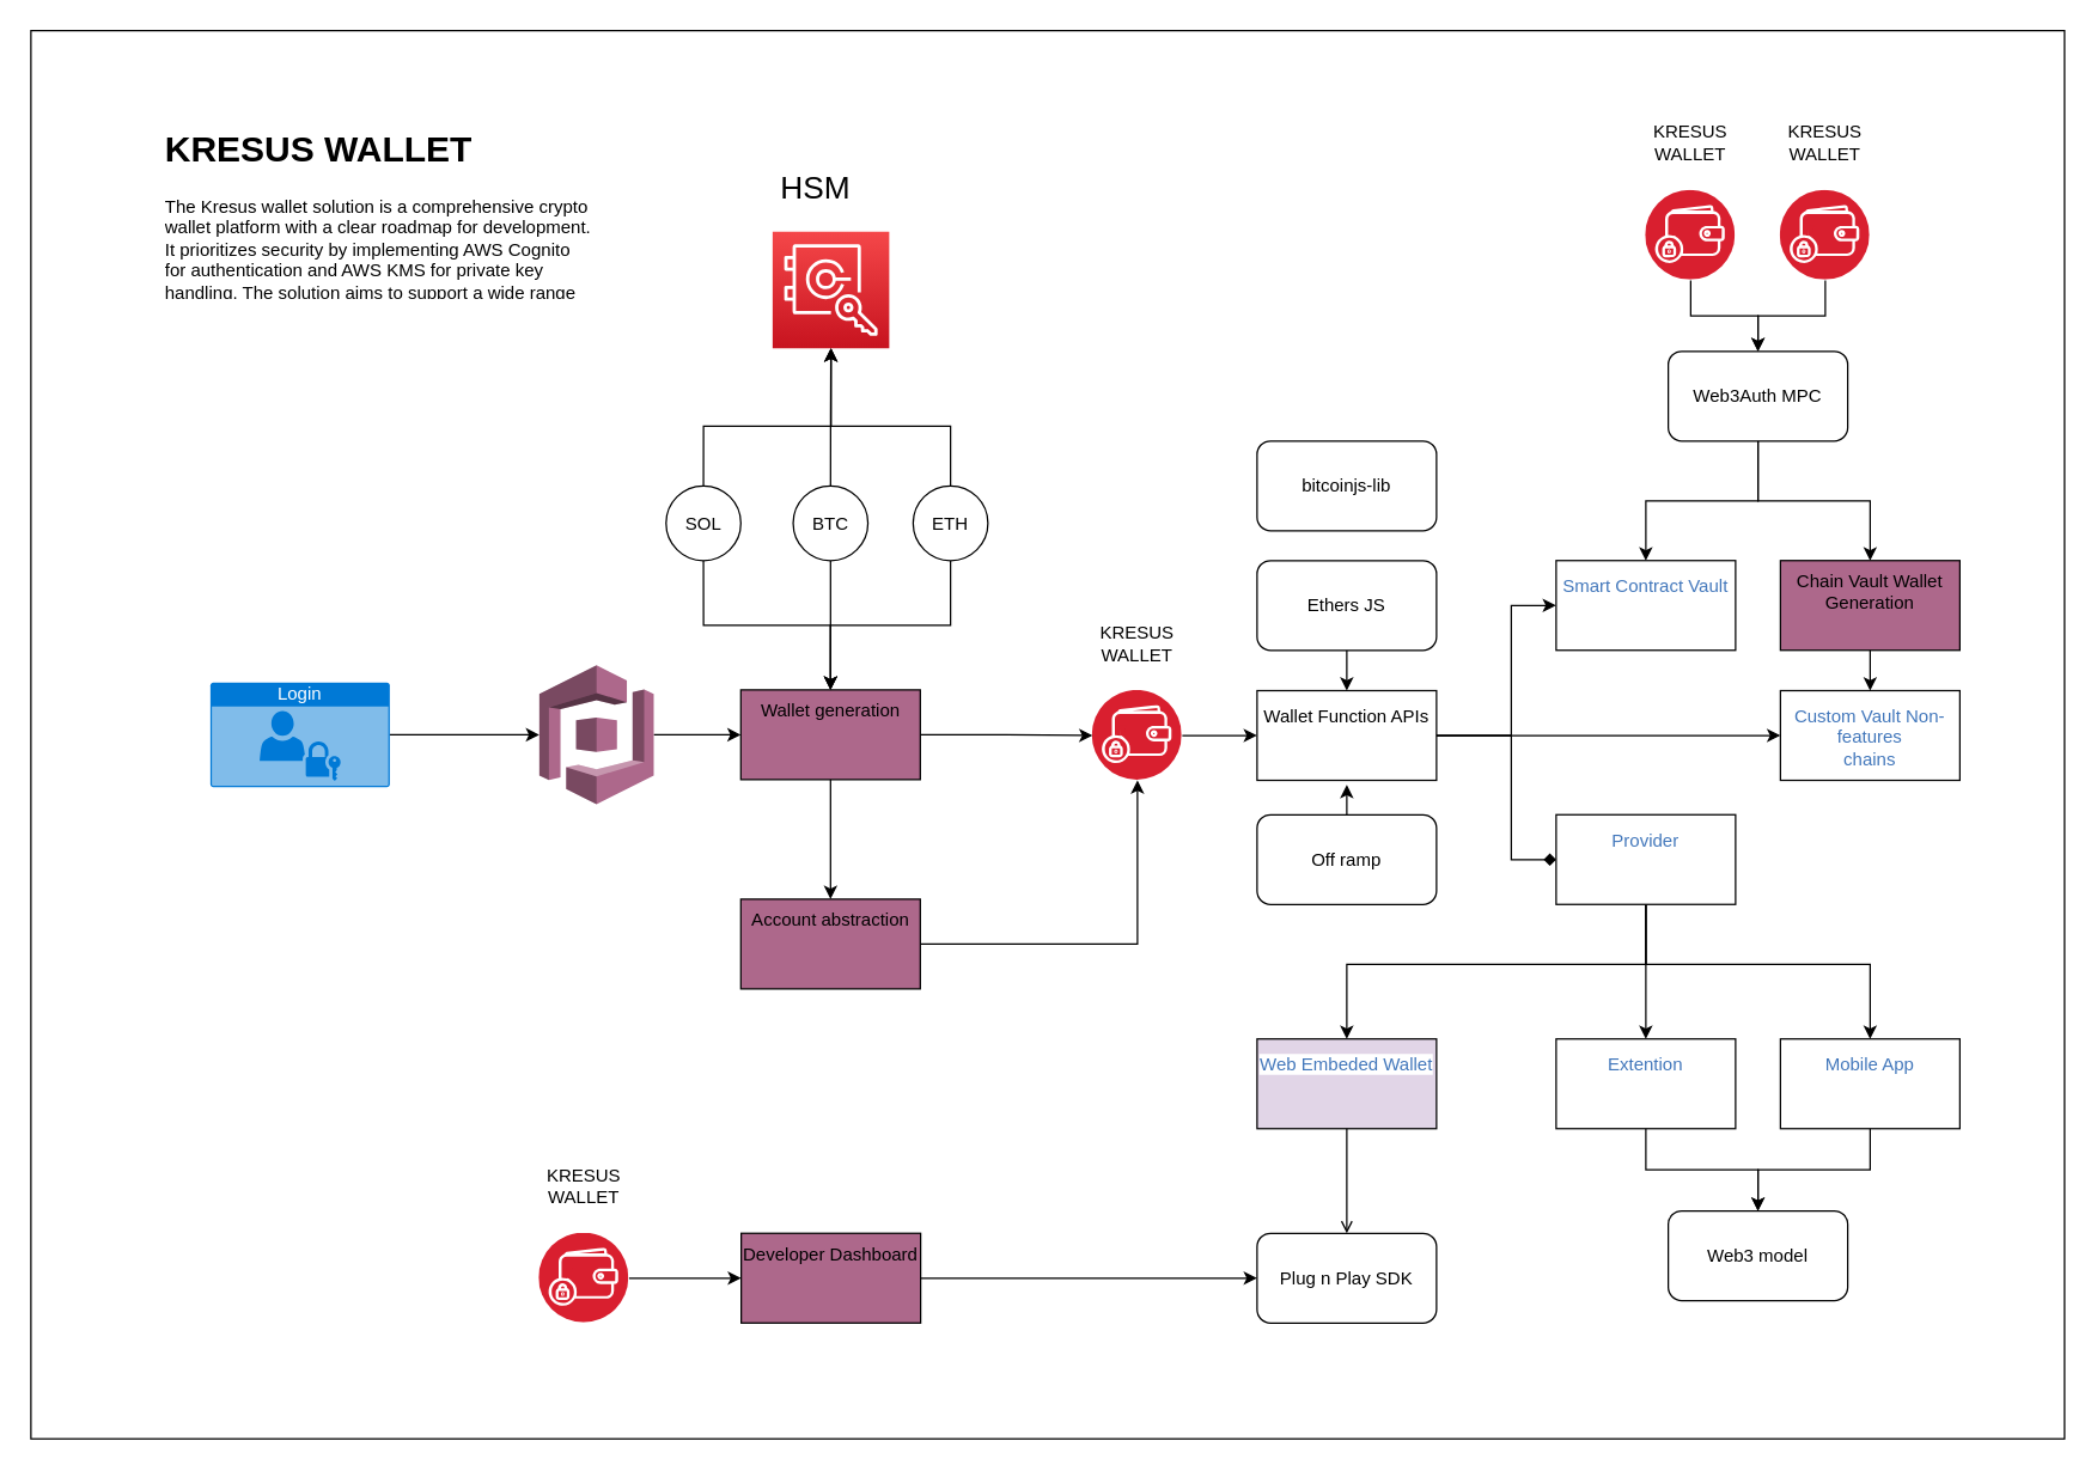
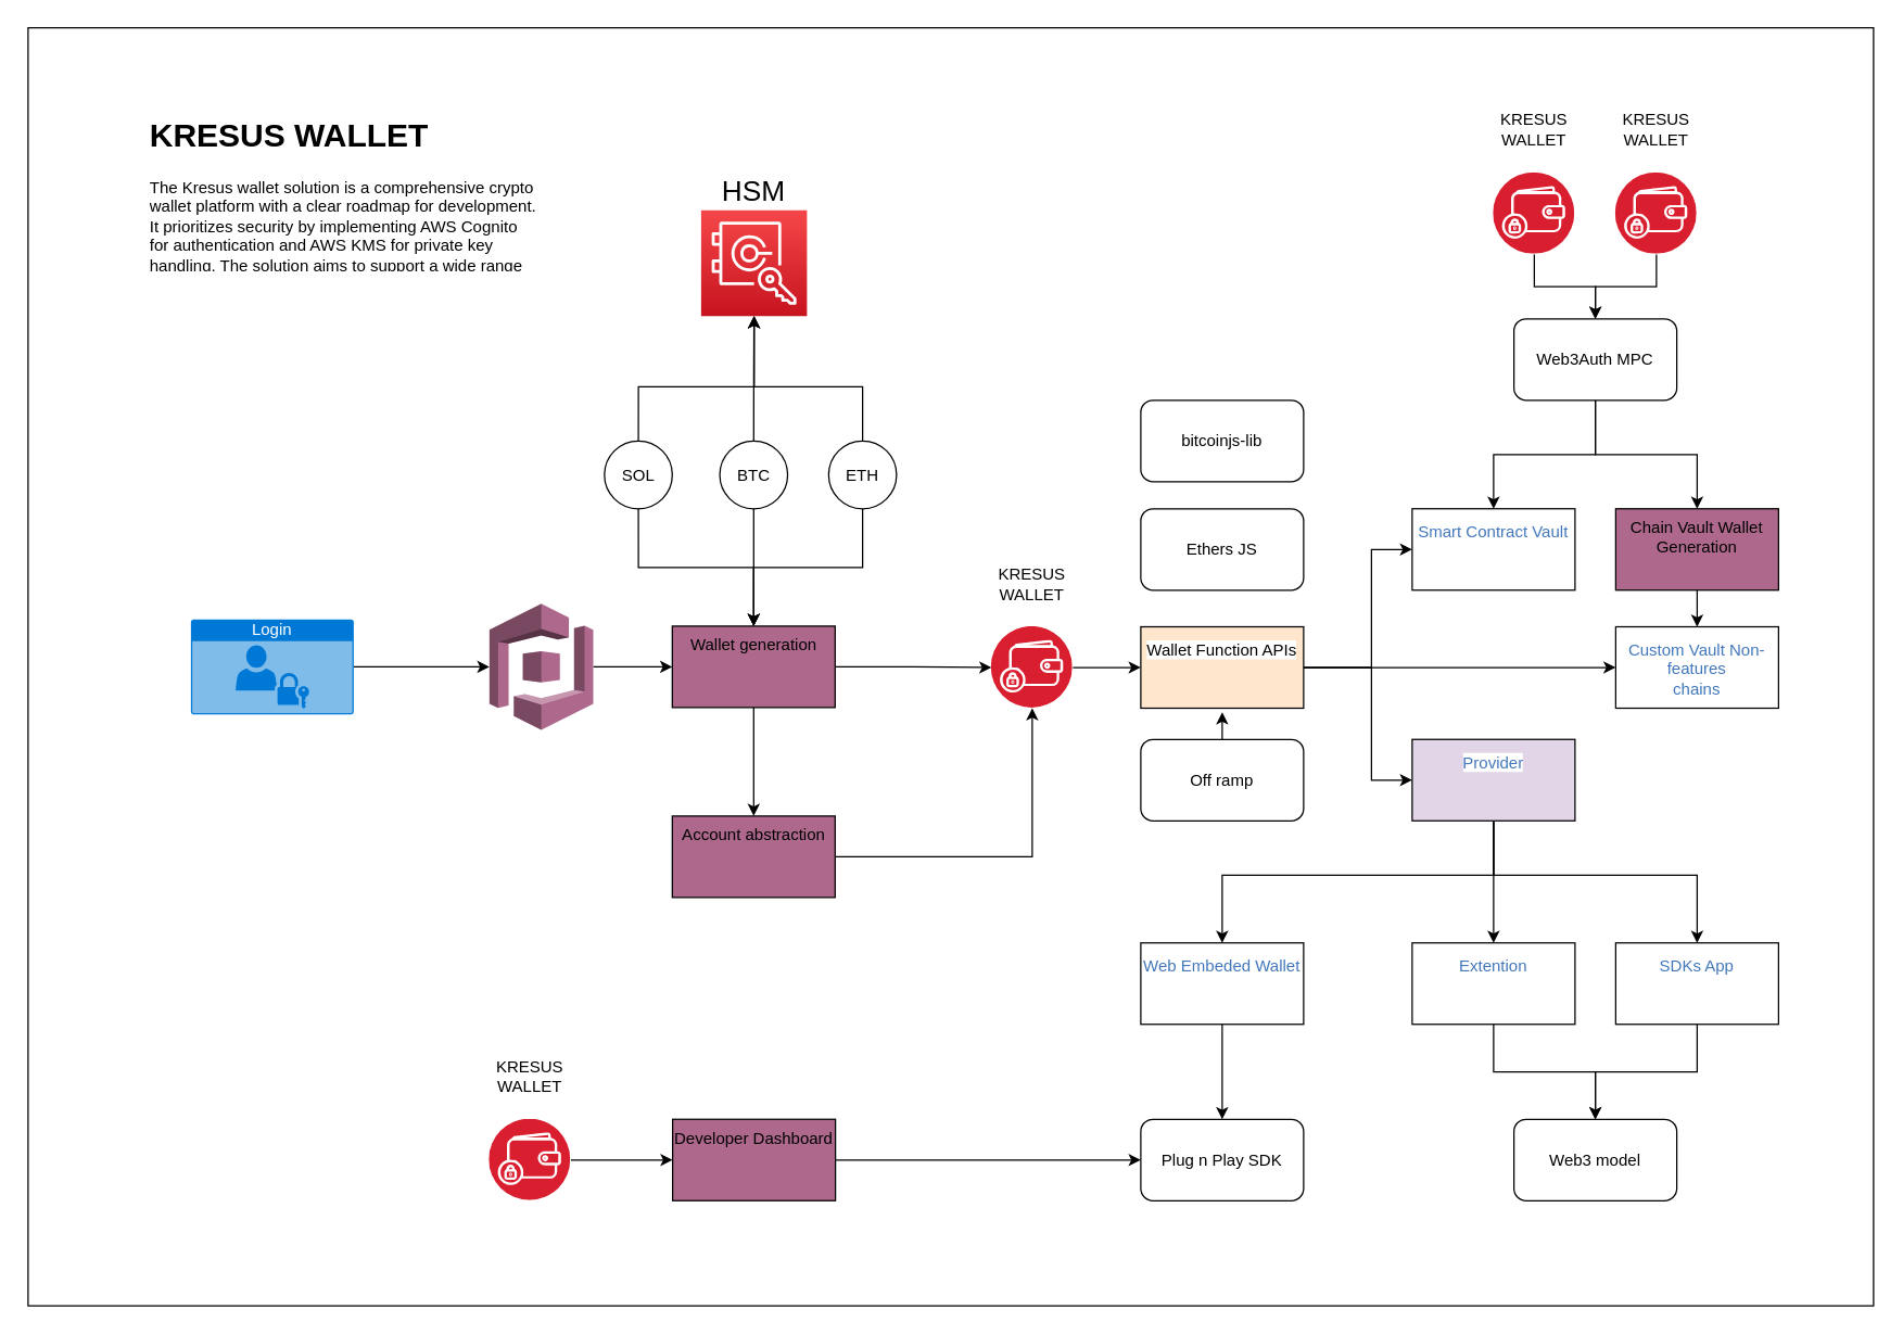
- <mxCell id="64" value="HSM" style="text;html=1;strokeColor=none;fillColor=none;align=center;verticalAlign=middle;whiteSpace=wrap;rounded=0;fontSize=21;" vertex="1" parent="1"><mxGeometry x="515" y="109.5" width="60" height="30" as="geometry" /></mxCell>
+ <mxCell id="64" value="HSM" style="text;html=1;strokeColor=none;fillColor=none;align=center;verticalAlign=middle;whiteSpace=wrap;rounded=0;fontSize=21;" vertex="1" parent="1"><mxGeometry x="525" y="124.5" width="60" height="30" as="geometry" /></mxCell>
- <mxCell id="29" value="" style="edgeStyle=orthogonalEdgeStyle;rounded=0;orthogonalLoop=1;jettySize=auto;html=1;" edge="1" parent="1" source="30" target="28"><mxGeometry relative="1" as="geometry" /></mxCell>
- <mxCell id="28" value="&lt;font color=&quot;#000000&quot;&gt;Wallet Function APIs&lt;/font&gt;" style="whiteSpace=wrap;html=1;verticalAlign=top;fontColor=#4277BB;labelBackgroundColor=default;shadow=0;dashed=0;spacingTop=3;" vertex="1" parent="1"><mxGeometry x="840" y="461.5" width="120" height="60" as="geometry" /></mxCell>
+ <mxCell id="28" value="&lt;font color=&quot;#000000&quot;&gt;Wallet Function APIs&lt;/font&gt;" style="whiteSpace=wrap;html=1;verticalAlign=top;fontColor=#4277BB;labelBackgroundColor=default;shadow=0;dashed=0;spacingTop=3;fillColor=#ffe6cc;" vertex="1" parent="1"><mxGeometry x="840" y="461.5" width="120" height="60" as="geometry" /></mxCell>
- <mxCell id="26" style="edgeStyle=orthogonalEdgeStyle;rounded=0;orthogonalLoop=1;jettySize=auto;html=1;entryX=0;entryY=0.5;entryDx=0;entryDy=0;endArrow=diamond;" edge="1" parent="1" source="28" target="38"><mxGeometry relative="1" as="geometry"><Array as="points"><mxPoint x="1010" y="491.5" /><mxPoint x="1010" y="574.5" /></Array></mxGeometry></mxCell>
+ <mxCell id="26" style="edgeStyle=orthogonalEdgeStyle;rounded=0;orthogonalLoop=1;jettySize=auto;html=1;entryX=0;entryY=0.5;entryDx=0;entryDy=0;" edge="1" parent="1" source="28" target="38"><mxGeometry relative="1" as="geometry"><Array as="points"><mxPoint x="1010" y="491.5" /><mxPoint x="1010" y="574.5" /></Array></mxGeometry></mxCell>
- <mxCell id="38" value="Provider" style="whiteSpace=wrap;html=1;verticalAlign=top;fontColor=#4277BB;labelBackgroundColor=default;shadow=0;dashed=0;spacingTop=3;" vertex="1" parent="1"><mxGeometry x="1040" y="544.5" width="120" height="60" as="geometry" /></mxCell>
+ <mxCell id="38" value="Provider" style="whiteSpace=wrap;html=1;verticalAlign=top;fontColor=#4277BB;labelBackgroundColor=default;shadow=0;dashed=0;spacingTop=3;fillColor=#e1d5e7;" vertex="1" parent="1"><mxGeometry x="1040" y="544.5" width="120" height="60" as="geometry" /></mxCell>
- <mxCell id="56" value="Mobile App" style="whiteSpace=wrap;html=1;verticalAlign=top;fontColor=#4277BB;labelBackgroundColor=default;shadow=0;dashed=0;spacingTop=3;" vertex="1" parent="1"><mxGeometry x="1190" y="694.5" width="120" height="60" as="geometry" /></mxCell>
+ <mxCell id="56" value="SDKs App" style="whiteSpace=wrap;html=1;verticalAlign=top;fontColor=#4277BB;labelBackgroundColor=default;shadow=0;dashed=0;spacingTop=3;" vertex="1" parent="1"><mxGeometry x="1190" y="694.5" width="120" height="60" as="geometry" /></mxCell>
- <mxCell id="52" value="Web Embeded Wallet" style="whiteSpace=wrap;html=1;verticalAlign=top;fontColor=#4277BB;labelBackgroundColor=default;shadow=0;dashed=0;spacingTop=3;fillColor=#e1d5e7;" vertex="1" parent="1"><mxGeometry x="840" y="694.5" width="120" height="60" as="geometry" /></mxCell>
+ <mxCell id="52" value="Web Embeded Wallet" style="whiteSpace=wrap;html=1;verticalAlign=top;fontColor=#4277BB;labelBackgroundColor=default;shadow=0;dashed=0;spacingTop=3;" vertex="1" parent="1"><mxGeometry x="840" y="694.5" width="120" height="60" as="geometry" /></mxCell>
- <mxCell id="51" value="" style="edgeStyle=orthogonalEdgeStyle;rounded=0;orthogonalLoop=1;jettySize=auto;html=1;endArrow=open;" edge="1" parent="1" source="52" target="58"><mxGeometry relative="1" as="geometry" /></mxCell>
+ <mxCell id="51" value="" style="edgeStyle=orthogonalEdgeStyle;rounded=0;orthogonalLoop=1;jettySize=auto;html=1;" edge="1" parent="1" source="52" target="58"><mxGeometry relative="1" as="geometry" /></mxCell>
- <mxCell id="57" value="Web3 model" style="rounded=1;whiteSpace=wrap;html=1;" vertex="1" parent="1"><mxGeometry x="1115" y="809.5" width="120" height="60" as="geometry" /></mxCell>
+ <mxCell id="57" value="Web3 model" style="rounded=1;whiteSpace=wrap;html=1;" vertex="1" parent="1"><mxGeometry x="1115" y="824.5" width="120" height="60" as="geometry" /></mxCell>
